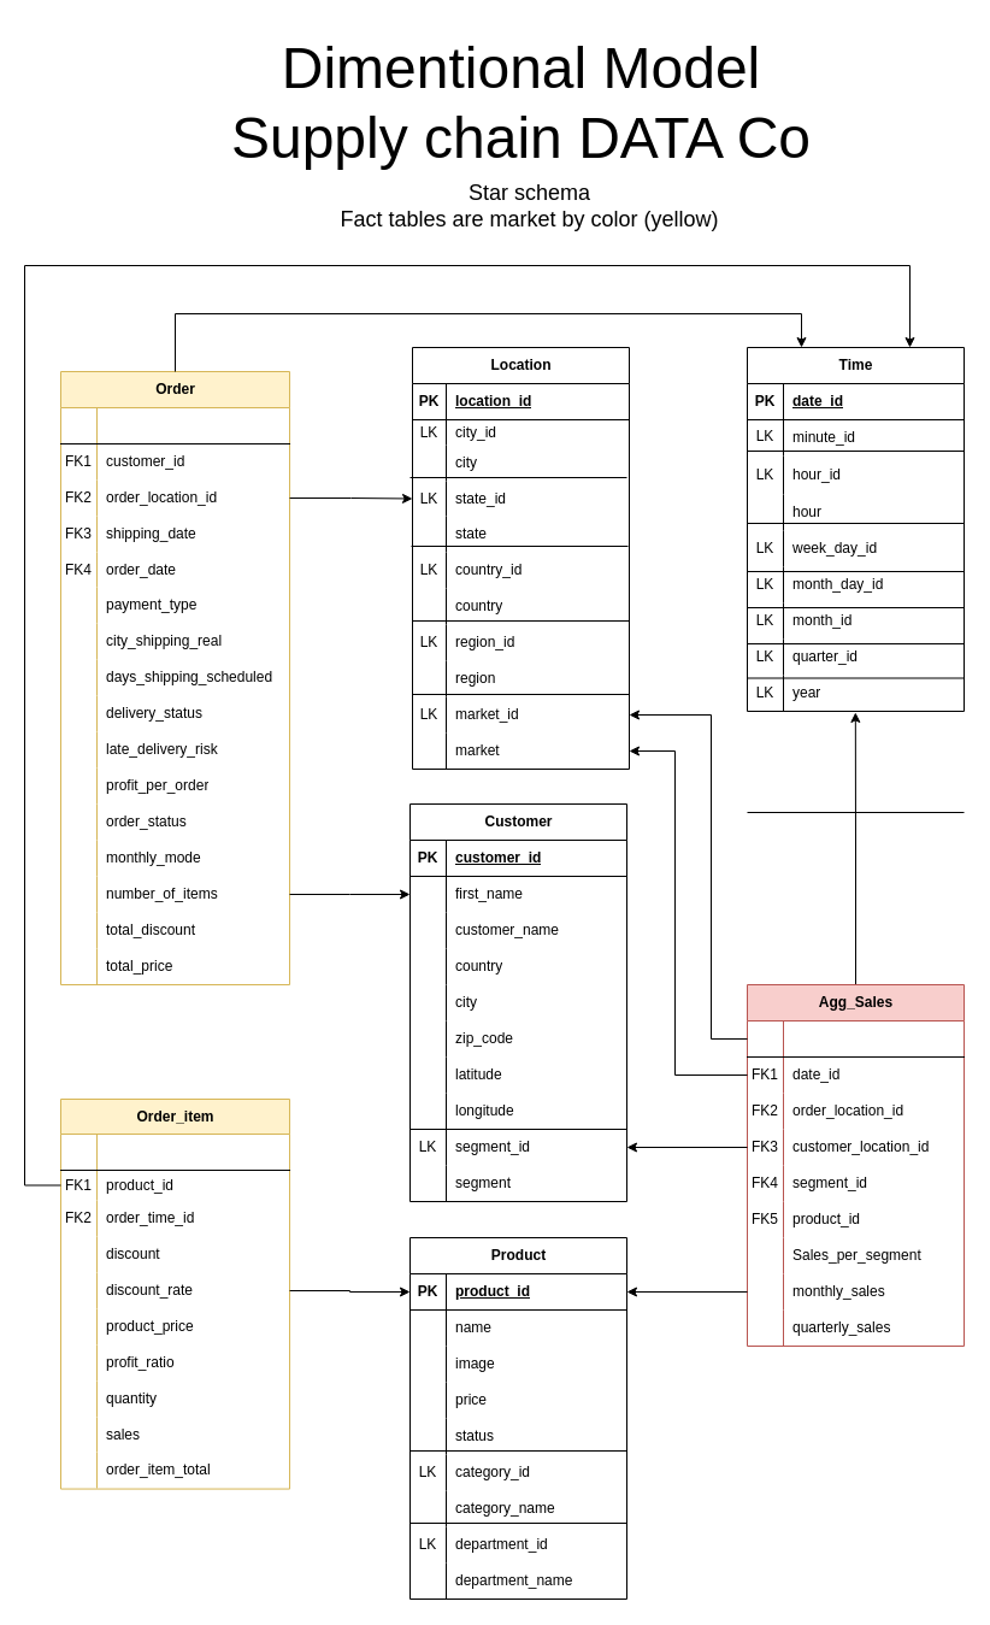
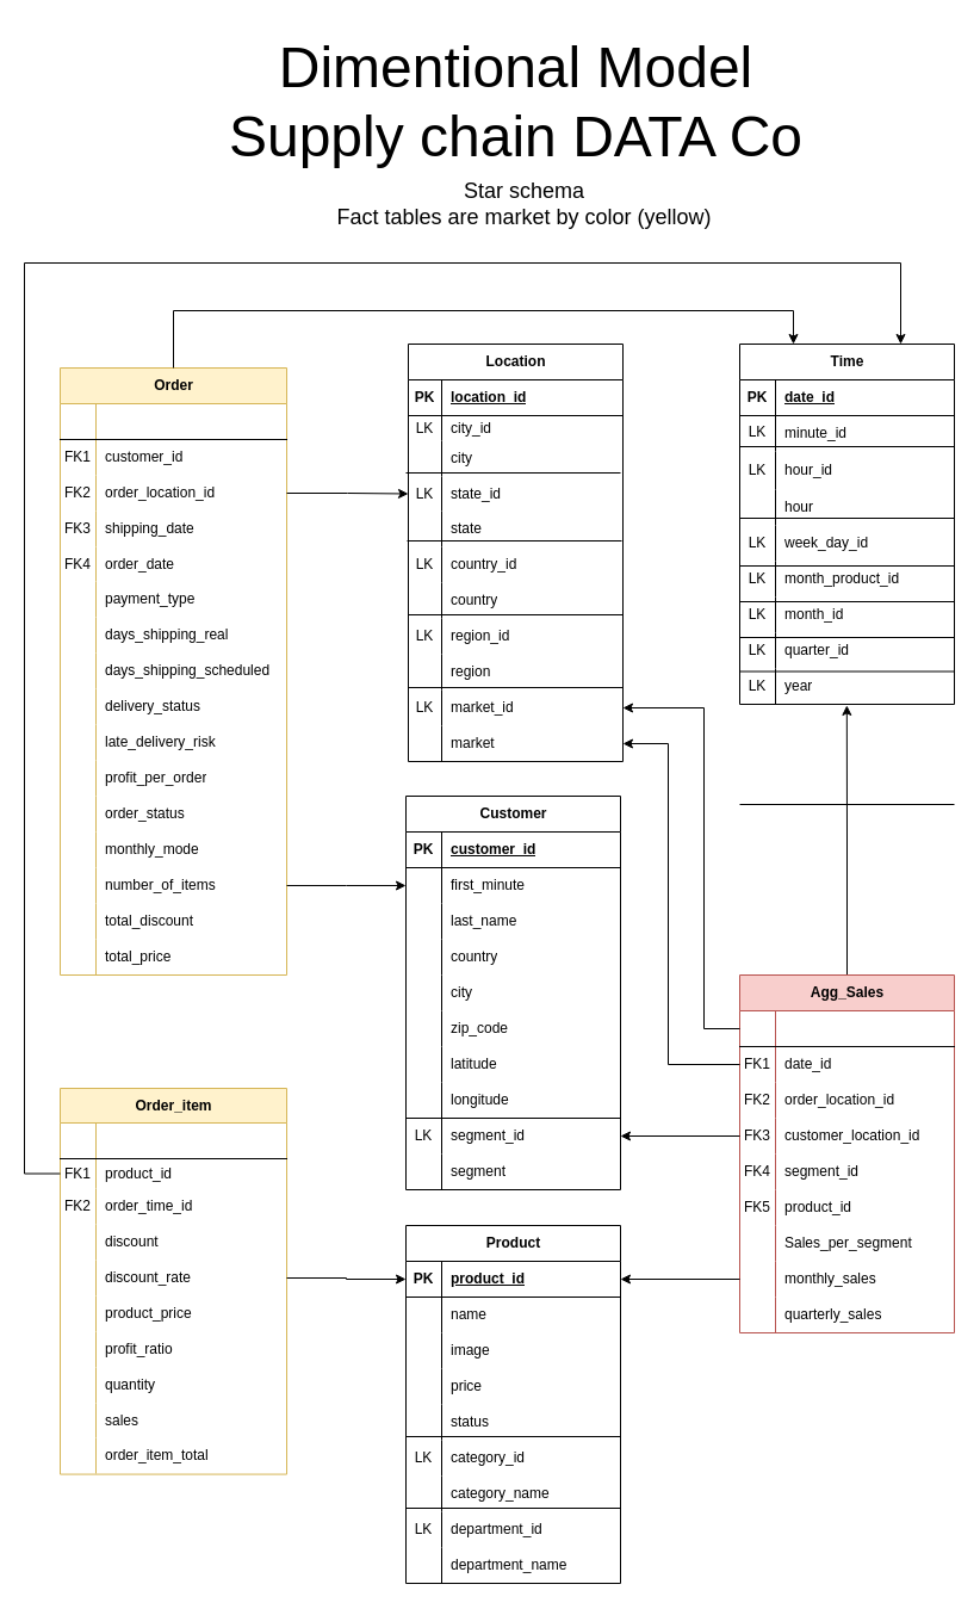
- <mxCell id="129" value="month_day_id" style="shape=partialRectangle;connectable=0;fillColor=none;top=0;left=0;bottom=0;right=0;align=left;spacingLeft=6;overflow=hidden;whiteSpace=wrap;html=1;" vertex="1" parent="127"><mxGeometry x="30" width="150" height="30" as="geometry"><mxRectangle width="150" height="30" as="alternateBounds" /></mxGeometry></mxCell>
+ <mxCell id="129" value="month_product_id" style="shape=partialRectangle;connectable=0;fillColor=none;top=0;left=0;bottom=0;right=0;align=left;spacingLeft=6;overflow=hidden;whiteSpace=wrap;html=1;" vertex="1" parent="127"><mxGeometry x="30" width="150" height="30" as="geometry"><mxRectangle width="150" height="30" as="alternateBounds" /></mxGeometry></mxCell>
- <mxCell id="23" value="city_shipping_real" style="shape=partialRectangle;connectable=0;fillColor=none;top=0;left=0;bottom=0;right=0;align=left;spacingLeft=6;overflow=hidden;whiteSpace=wrap;html=1;" parent="21" vertex="1"><mxGeometry x="30" width="160.039" height="30" as="geometry"><mxRectangle width="160.039" height="30" as="alternateBounds" /></mxGeometry></mxCell>
+ <mxCell id="23" value="days_shipping_real" style="shape=partialRectangle;connectable=0;fillColor=none;top=0;left=0;bottom=0;right=0;align=left;spacingLeft=6;overflow=hidden;whiteSpace=wrap;html=1;" parent="21" vertex="1"><mxGeometry x="30" width="160.039" height="30" as="geometry"><mxRectangle width="160.039" height="30" as="alternateBounds" /></mxGeometry></mxCell>
- <mxCell id="207" value="first_name" style="shape=partialRectangle;connectable=0;fillColor=none;top=0;left=0;bottom=0;right=0;align=left;spacingLeft=6;overflow=hidden;whiteSpace=wrap;html=1;" parent="205" vertex="1"><mxGeometry x="30" width="150" height="30" as="geometry"><mxRectangle width="150" height="30" as="alternateBounds" /></mxGeometry></mxCell>
+ <mxCell id="207" value="first_minute" style="shape=partialRectangle;connectable=0;fillColor=none;top=0;left=0;bottom=0;right=0;align=left;spacingLeft=6;overflow=hidden;whiteSpace=wrap;html=1;" parent="205" vertex="1"><mxGeometry x="30" width="150" height="30" as="geometry"><mxRectangle width="150" height="30" as="alternateBounds" /></mxGeometry></mxCell>
- <mxCell id="210" value="customer_name" style="shape=partialRectangle;connectable=0;fillColor=none;top=0;left=0;bottom=0;right=0;align=left;spacingLeft=6;overflow=hidden;whiteSpace=wrap;html=1;" parent="208" vertex="1"><mxGeometry x="30" width="150" height="30" as="geometry"><mxRectangle width="150" height="30" as="alternateBounds" /></mxGeometry></mxCell>
+ <mxCell id="210" value="last_name" style="shape=partialRectangle;connectable=0;fillColor=none;top=0;left=0;bottom=0;right=0;align=left;spacingLeft=6;overflow=hidden;whiteSpace=wrap;html=1;" parent="208" vertex="1"><mxGeometry x="30" width="150" height="30" as="geometry"><mxRectangle width="150" height="30" as="alternateBounds" /></mxGeometry></mxCell>
